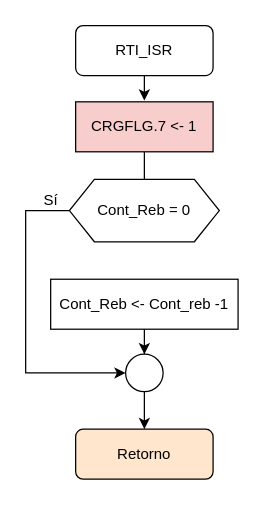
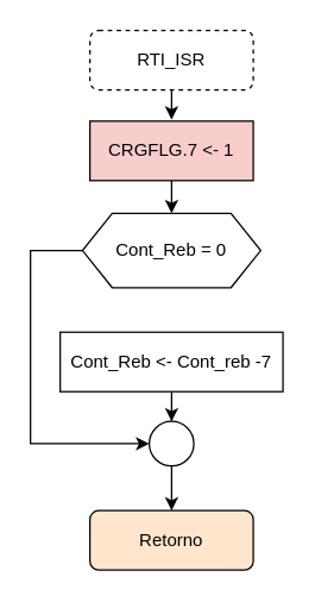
- <mxCell id="3" value="RTI_ISR" style="rounded=1;whiteSpace=wrap;html=1;" vertex="1" parent="1"><mxGeometry x="60" y="20" width="110" height="40" as="geometry" /></mxCell>
+ <mxCell id="3" value="RTI_ISR" style="rounded=1;whiteSpace=wrap;html=1;dashed=1;" vertex="1" parent="1"><mxGeometry x="60" y="20" width="110" height="40" as="geometry" /></mxCell>
- <mxCell id="5" value="" style="edgeStyle=orthogonalEdgeStyle;rounded=0;orthogonalLoop=1;jettySize=auto;html=1;endArrow=none;" edge="1" parent="1" source="6" target="8"><mxGeometry relative="1" as="geometry" /></mxCell>
+ <mxCell id="5" value="" style="edgeStyle=orthogonalEdgeStyle;rounded=0;orthogonalLoop=1;jettySize=auto;html=1;" edge="1" parent="1" source="6" target="8"><mxGeometry relative="1" as="geometry" /></mxCell>
- <mxCell id="13" value="Sí" style="text;html=1;align=center;verticalAlign=middle;resizable=0;points=[];autosize=1;" vertex="1" parent="1"><mxGeometry x="25" y="150" width="30" height="20" as="geometry" /></mxCell>
- <mxCell id="10" value="Cont_Reb &amp;lt;- Cont_reb -1" style="rounded=0;whiteSpace=wrap;html=1;" vertex="1" parent="1"><mxGeometry x="40" y="223" width="150" height="40" as="geometry" /></mxCell>
+ <mxCell id="10" value="Cont_Reb &amp;lt;- Cont_reb -7" style="rounded=0;whiteSpace=wrap;html=1;" vertex="1" parent="1"><mxGeometry x="40" y="223" width="150" height="40" as="geometry" /></mxCell>
